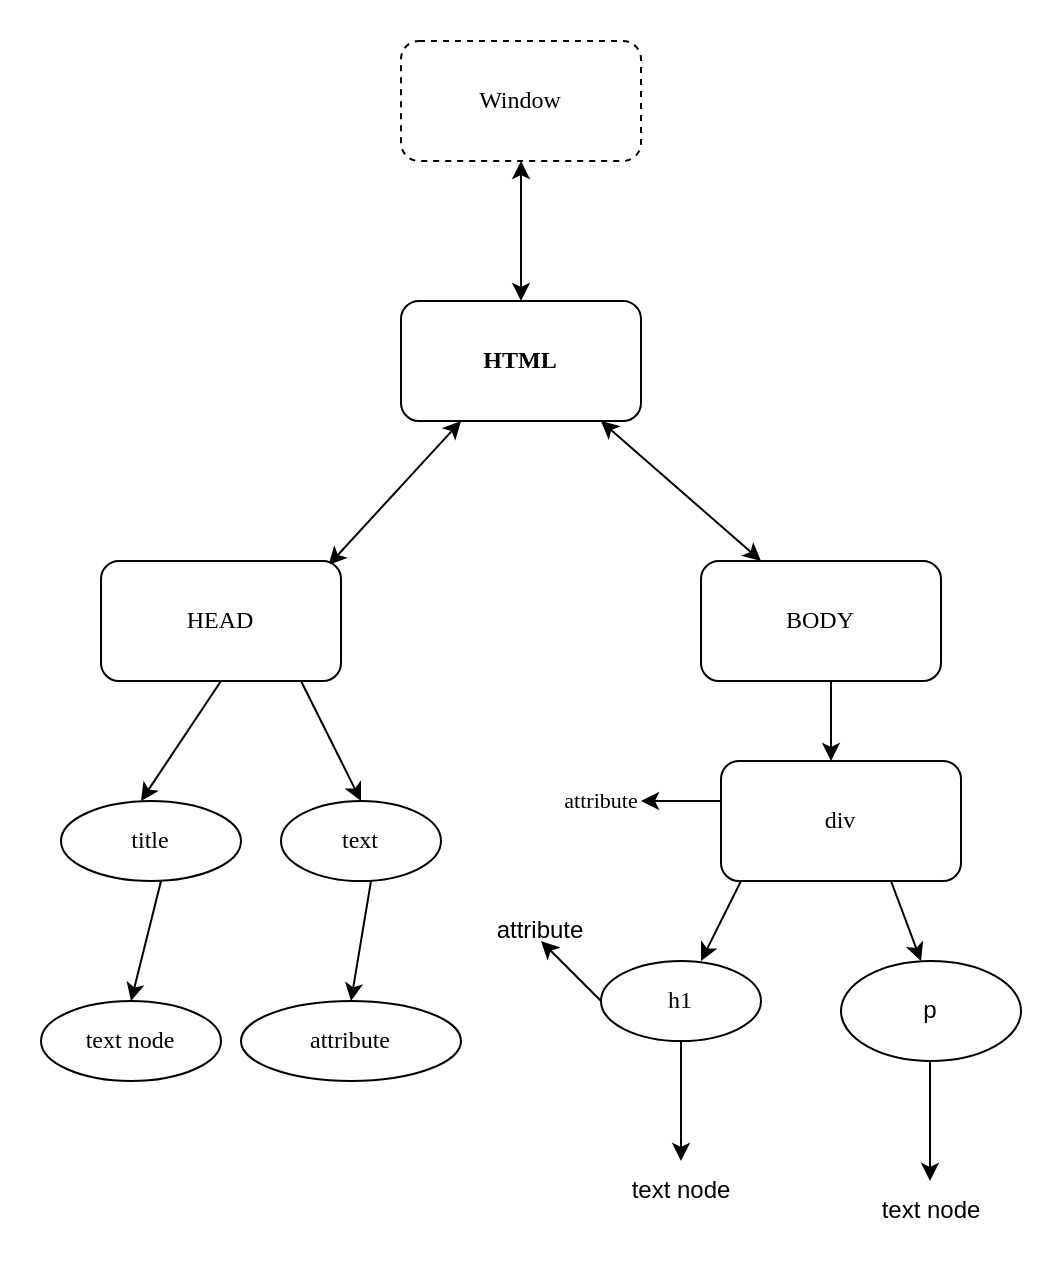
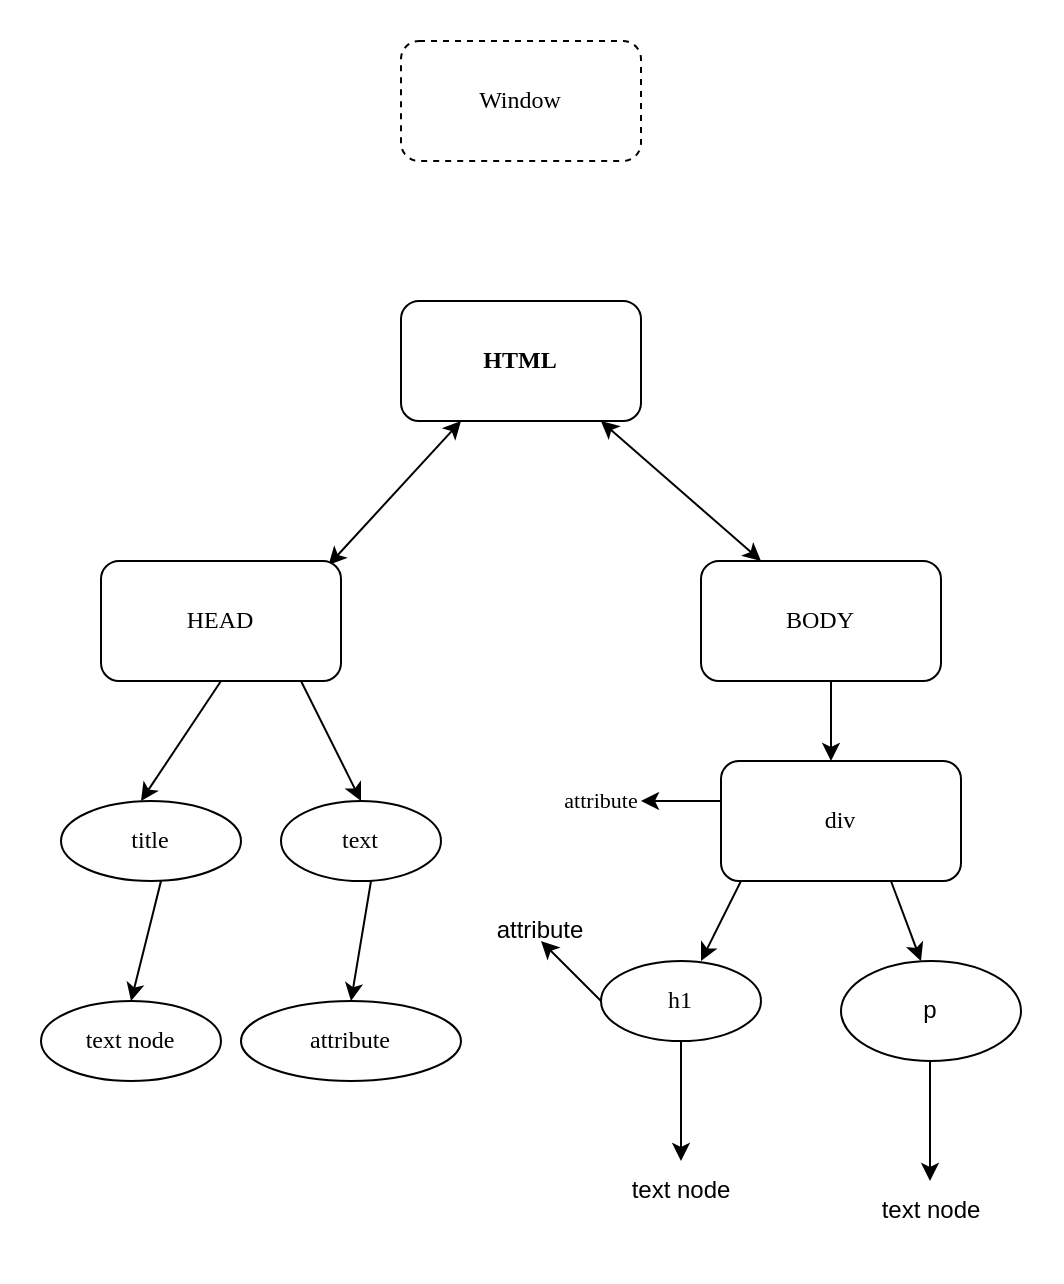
- <mxCell id="8" value="" style="endArrow=classic;startArrow=classic;html=1;fontFamily=Times New Roman;exitX=0.5;exitY=0;exitDx=0;exitDy=0;entryX=0.5;entryY=1;entryDx=0;entryDy=0;" edge="1" parent="1" source="2" target="7"><mxGeometry width="50" height="50" relative="1" as="geometry"><mxPoint x="230" y="130" as="sourcePoint" /><mxPoint x="280" y="80" as="targetPoint" /></mxGeometry></mxCell>
